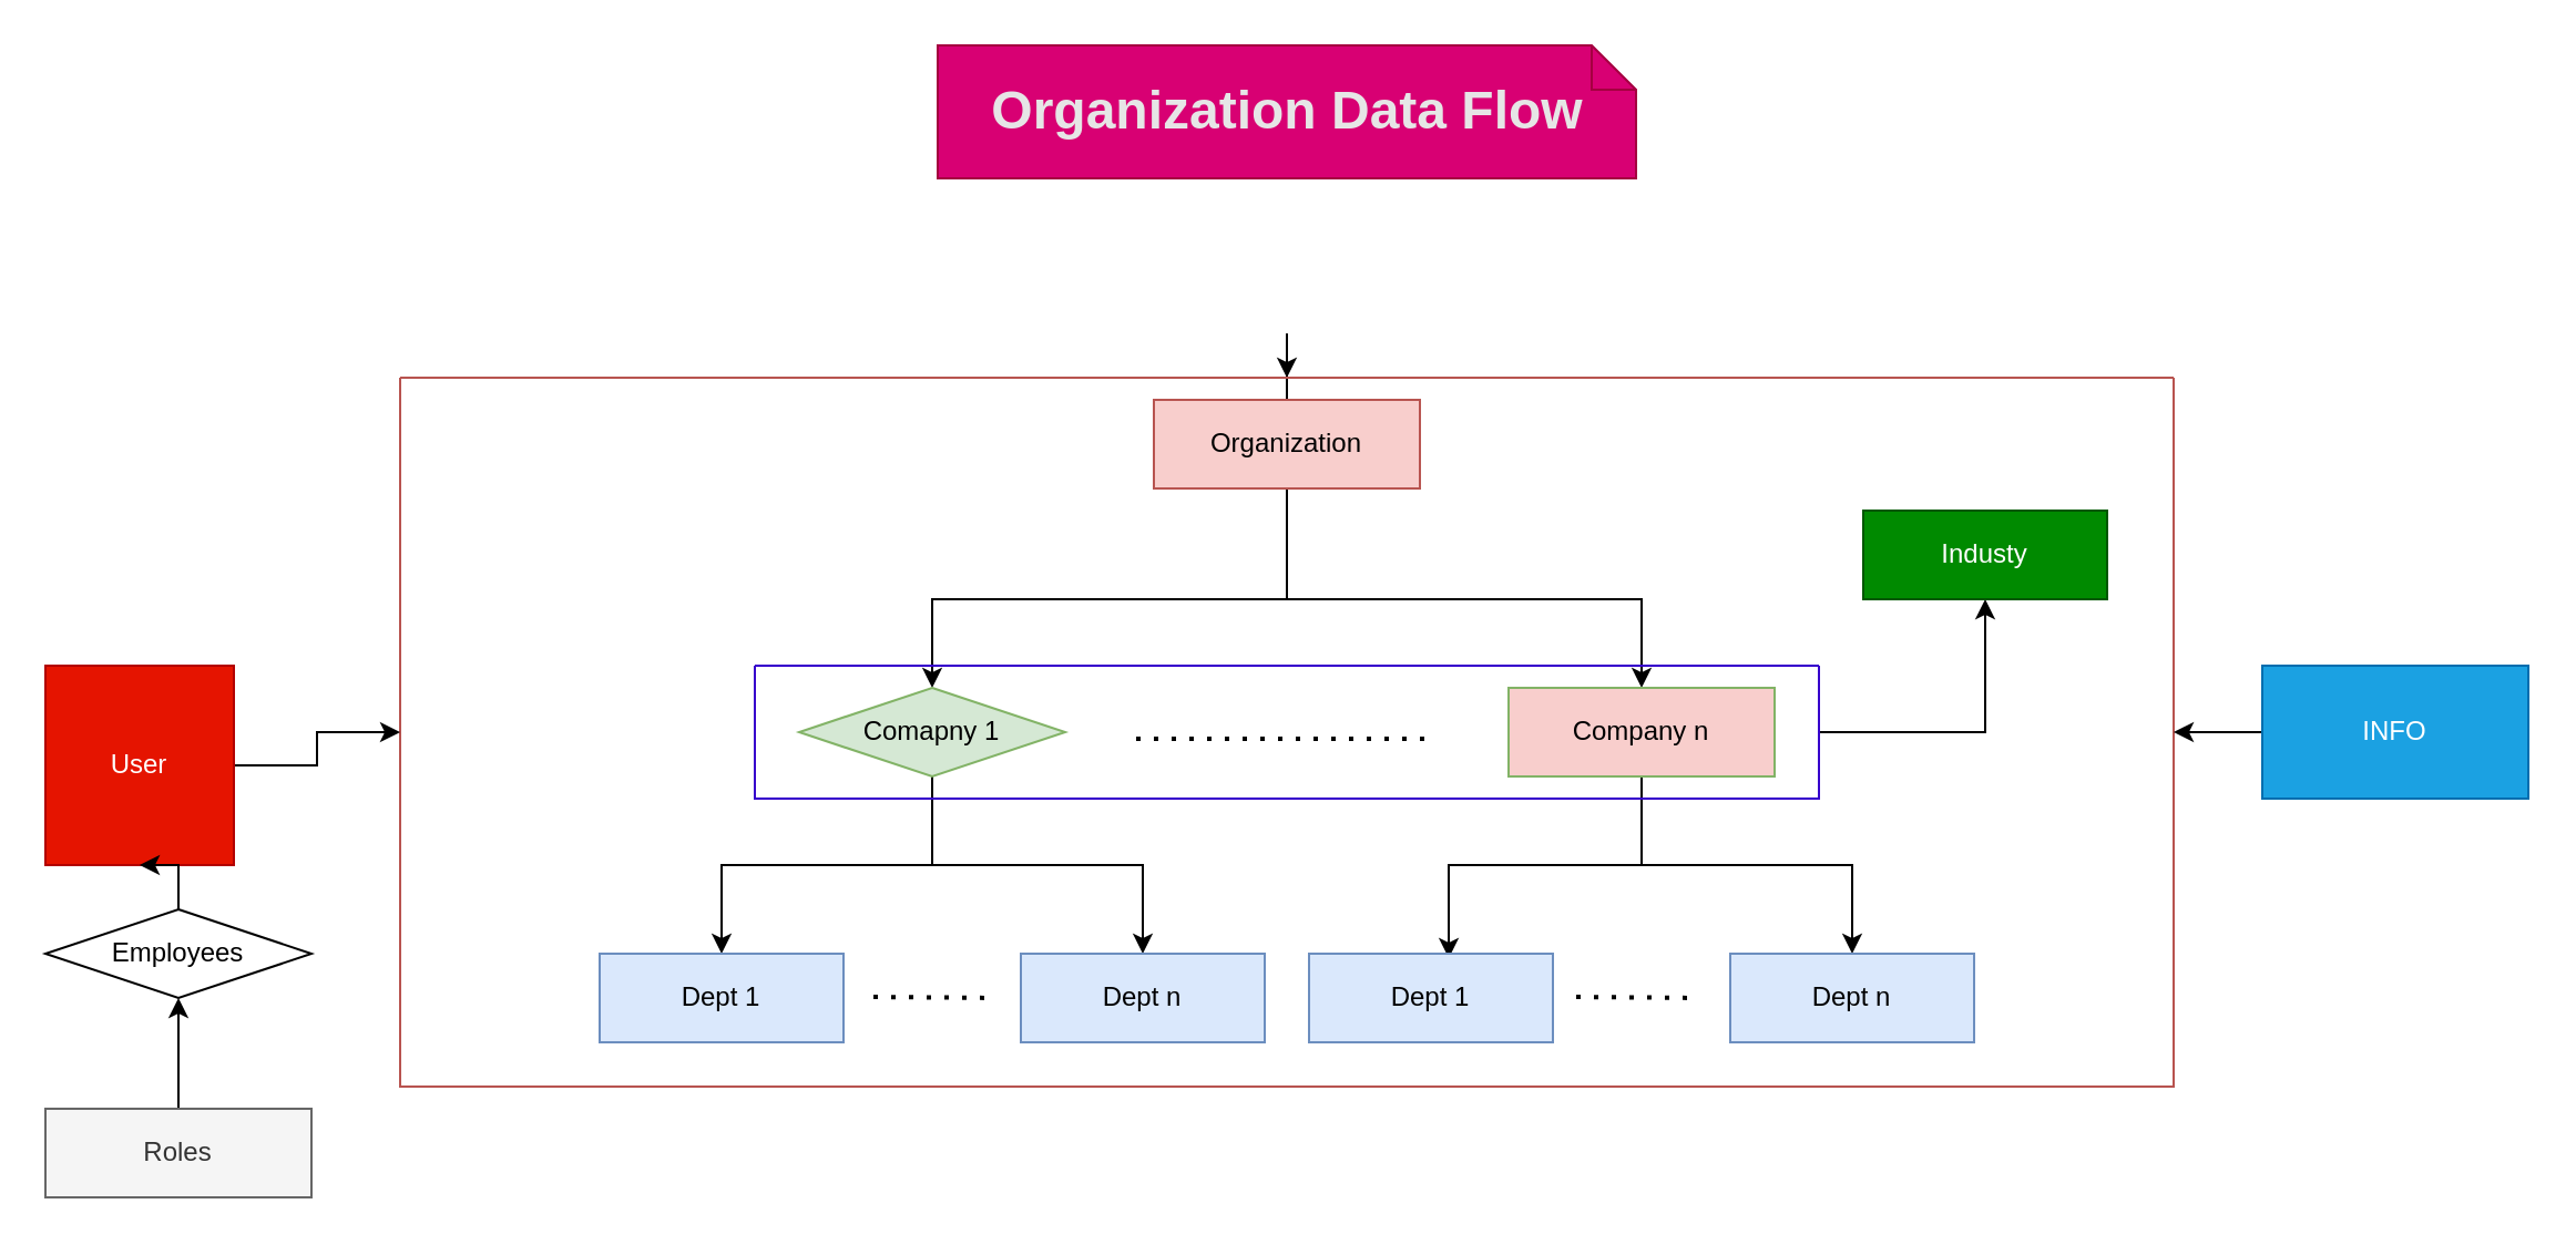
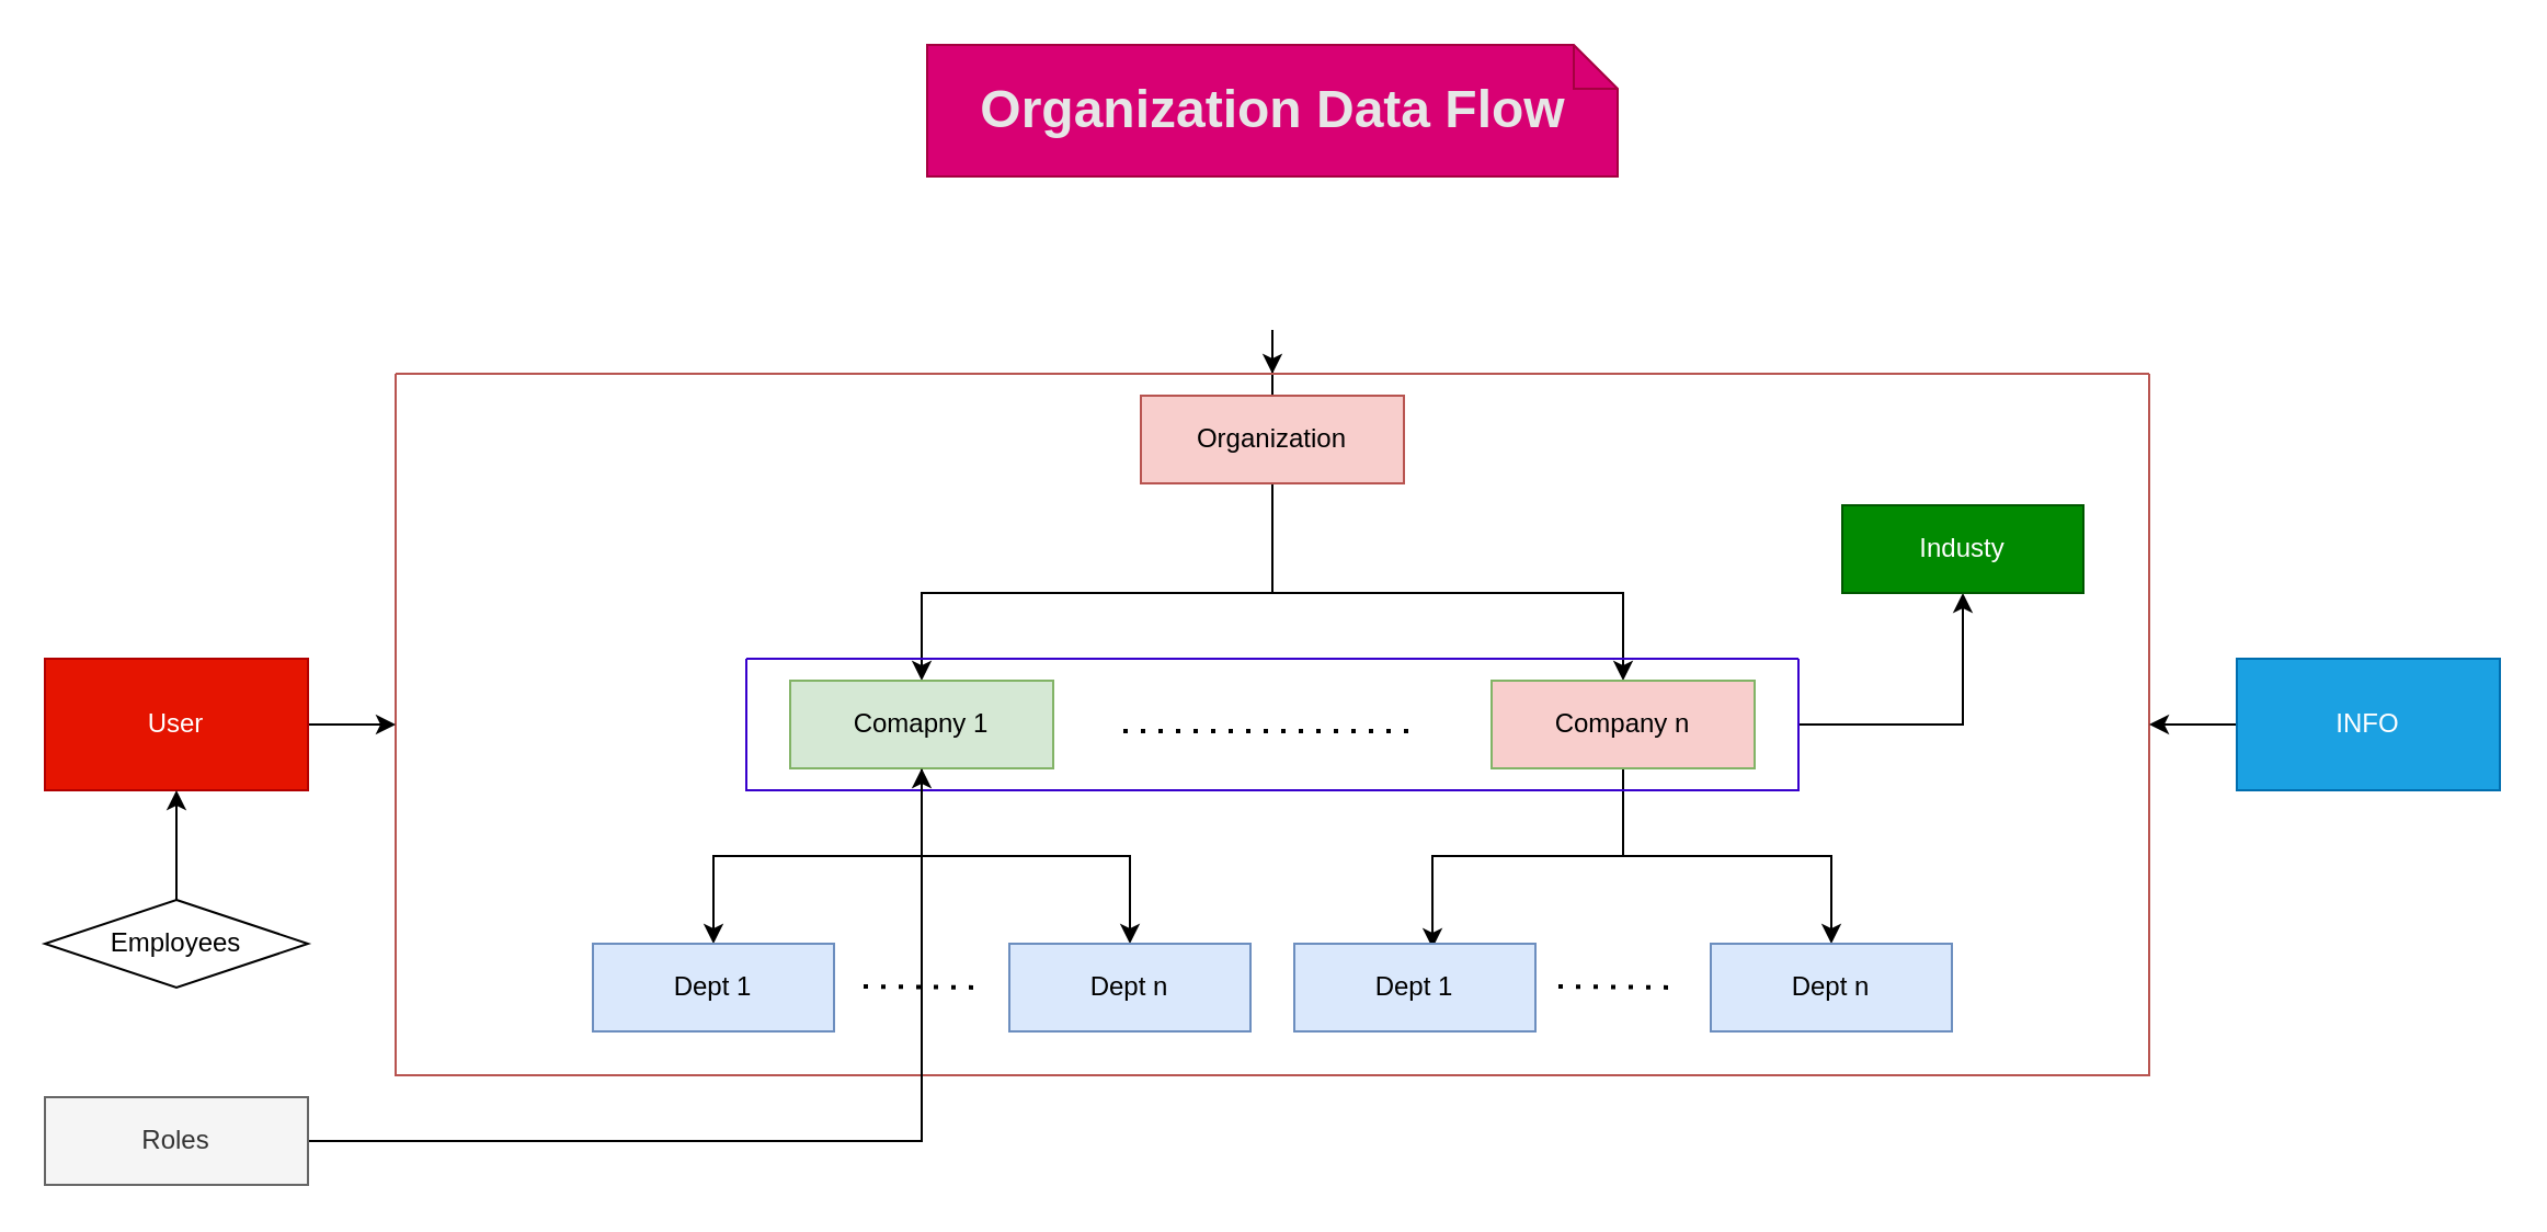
- <mxCell id="8" value="Comapny 1" style="rhombus;whiteSpace=wrap;html=1;fillColor=#d5e8d4;strokeColor=#82b366;" parent="1" vertex="1"><mxGeometry x="360" y="310" width="120" height="40" as="geometry" /></mxCell>
+ <mxCell id="8" value="Comapny 1" style="rounded=0;whiteSpace=wrap;html=1;fillColor=#d5e8d4;strokeColor=#82b366;" parent="1" vertex="1"><mxGeometry x="360" y="310" width="120" height="40" as="geometry" /></mxCell>
- <mxCell id="26" value="User" style="rounded=0;whiteSpace=wrap;html=1;fillColor=#e51400;fontColor=#ffffff;strokeColor=#B20000;" parent="1" vertex="1"><mxGeometry x="20" y="300" width="85" height="90" as="geometry" /></mxCell>
+ <mxCell id="26" value="User" style="rounded=0;whiteSpace=wrap;html=1;fillColor=#e51400;fontColor=#ffffff;strokeColor=#B20000;" parent="1" vertex="1"><mxGeometry x="20" y="300" width="120" height="60" as="geometry" /></mxCell>
- <mxCell id="29" style="edgeStyle=orthogonalEdgeStyle;rounded=0;orthogonalLoop=1;jettySize=auto;html=1;entryX=0.5;entryY=1;entryDx=0;entryDy=0;" edge="1" parent="1" source="30" target="28"><mxGeometry relative="1" as="geometry" /></mxCell>
+ <mxCell id="29" style="edgeStyle=orthogonalEdgeStyle;rounded=0;orthogonalLoop=1;jettySize=auto;html=1;" edge="1" parent="1" source="30" target="8"><mxGeometry relative="1" as="geometry" /></mxCell>
